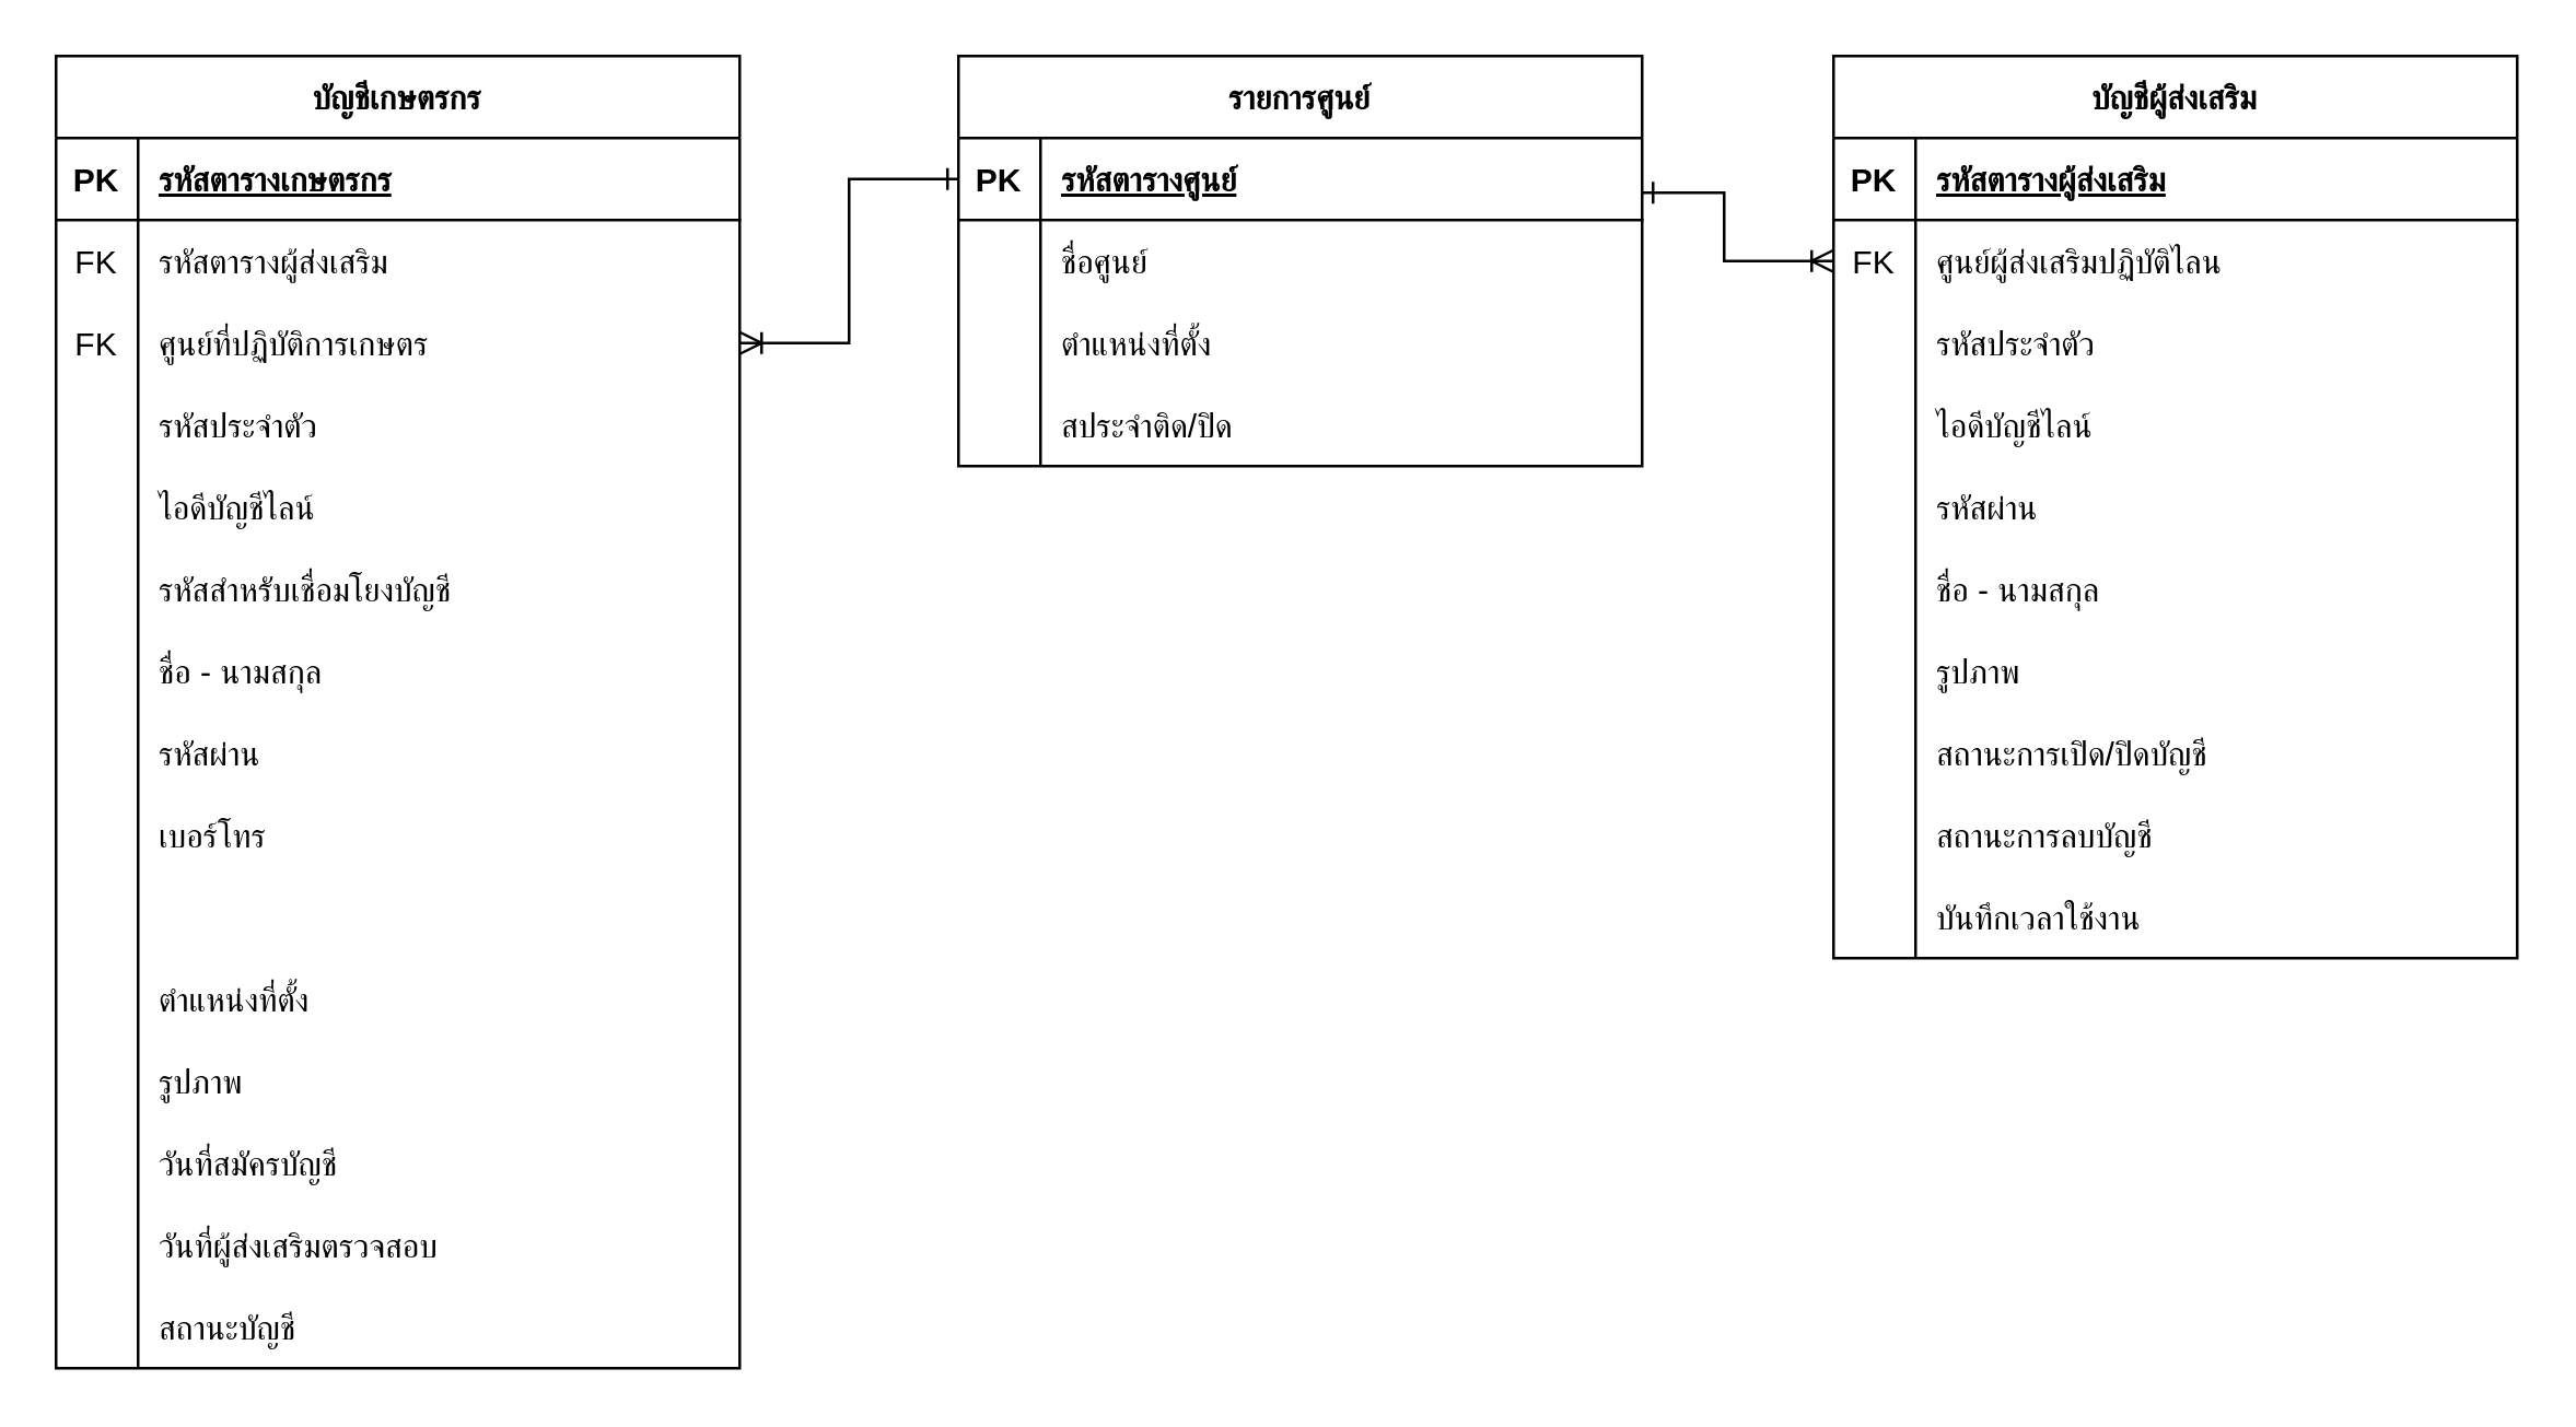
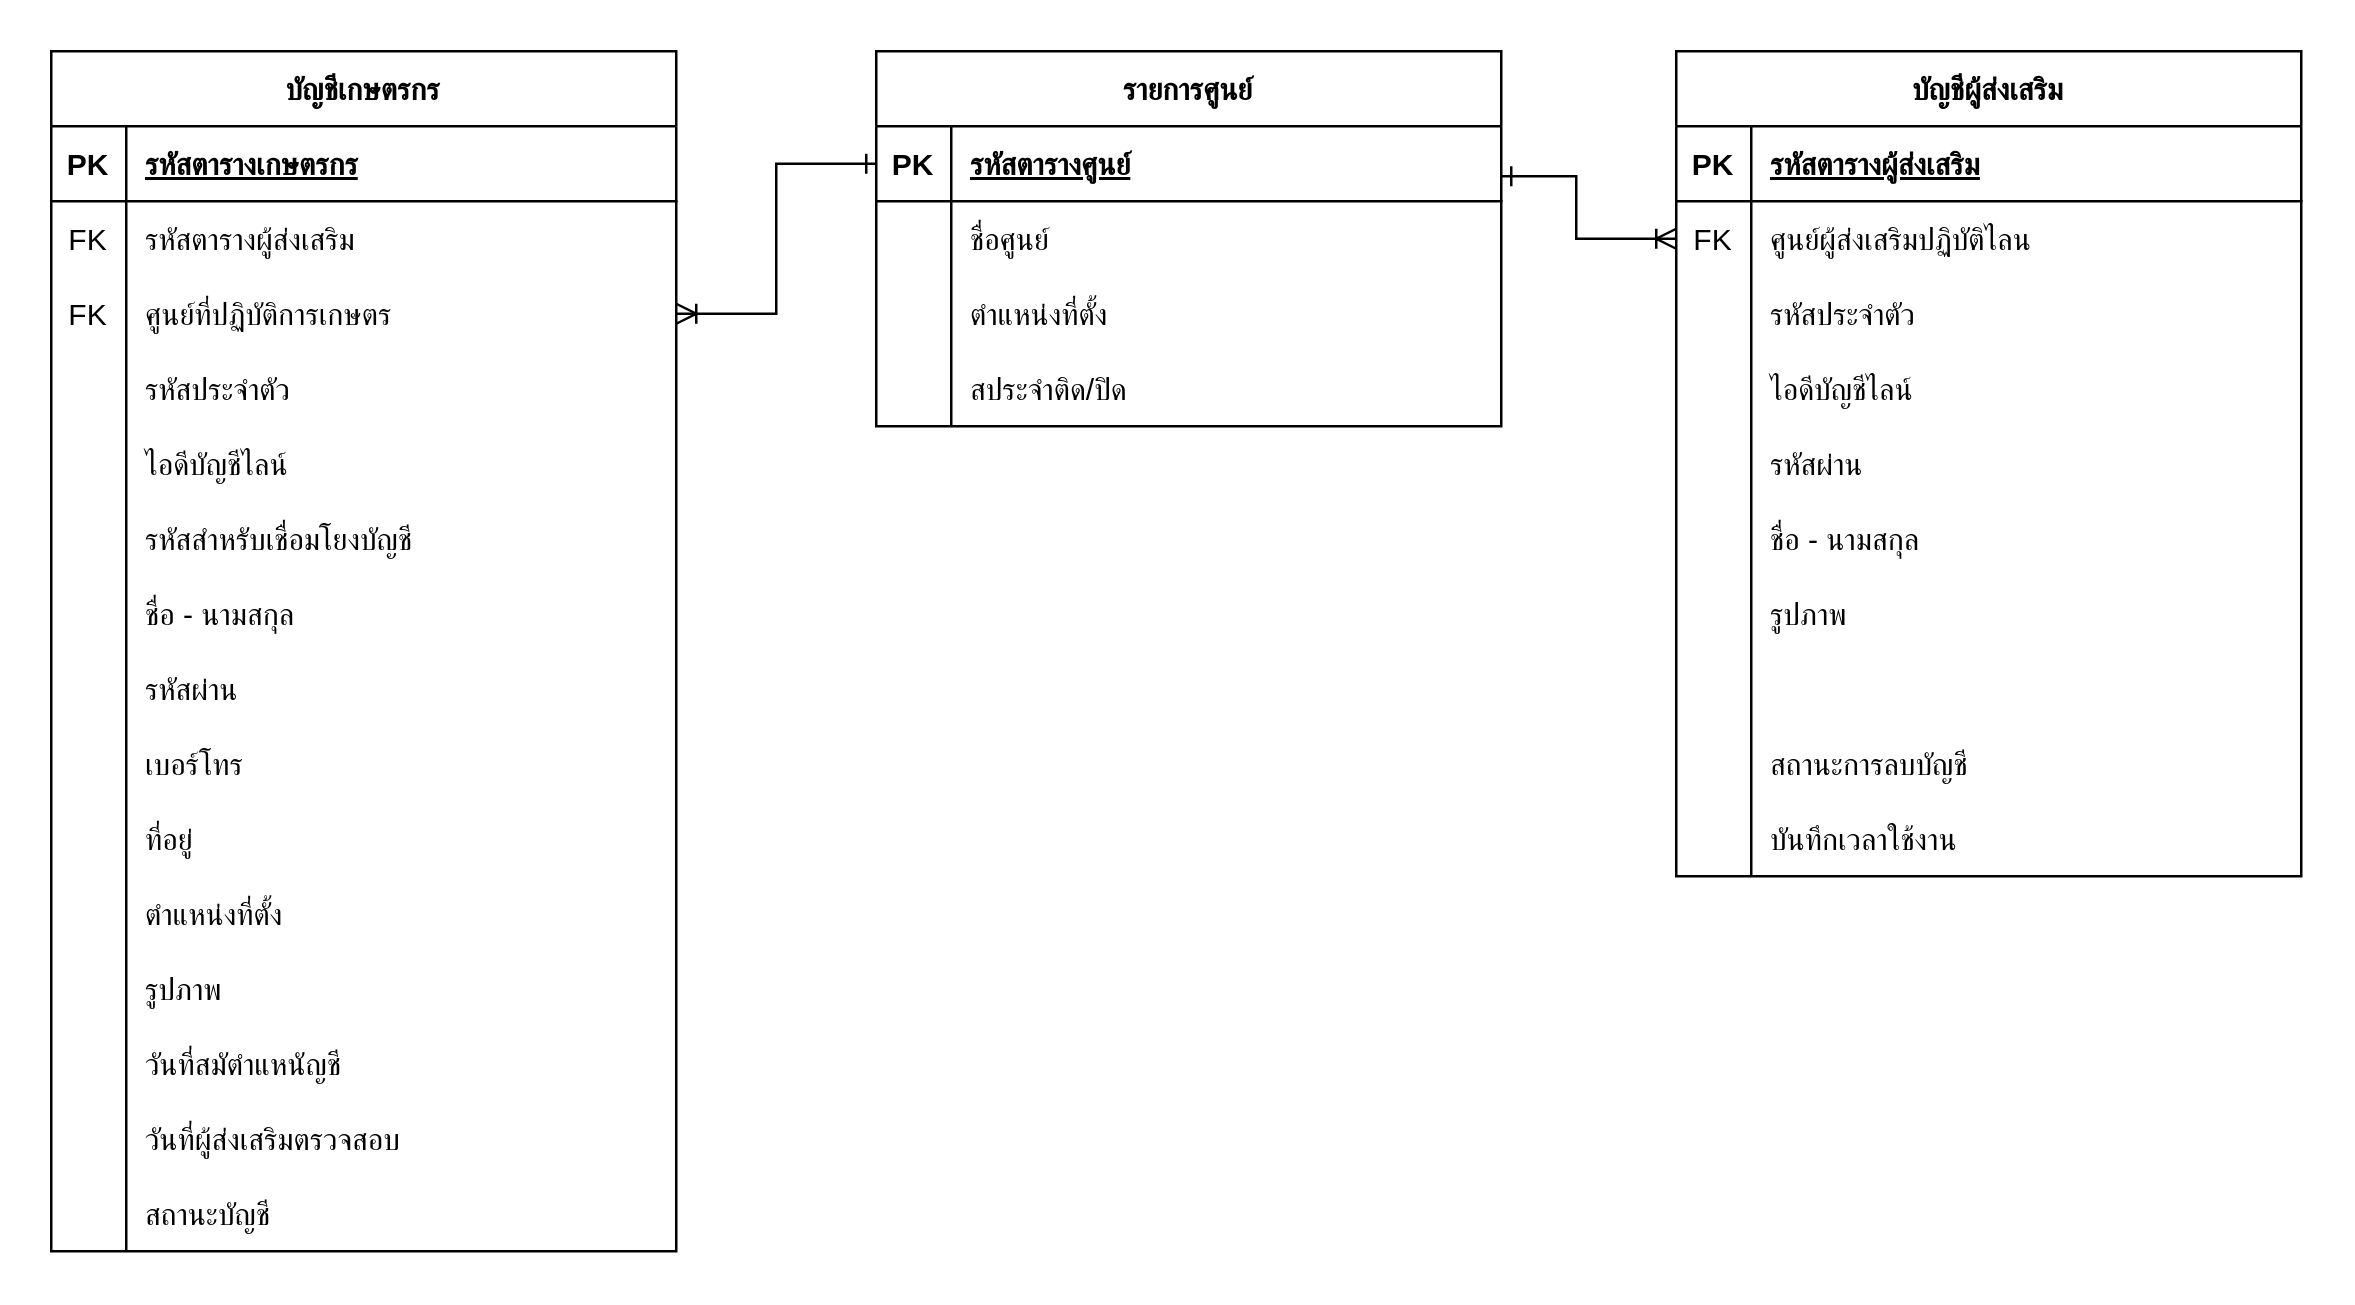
- <mxCell id="26" value="สถานะการเปิด/ปิดบัญชี" style="shape=partialRectangle;overflow=hidden;connectable=0;fillColor=none;top=0;left=0;bottom=0;right=0;align=left;spacingLeft=6;" vertex="1" parent="24"><mxGeometry x="30" width="220" height="30" as="geometry"><mxRectangle width="220" height="30" as="alternateBounds" /></mxGeometry></mxCell>
+ <mxCell id="76" value="ที่อยู่" style="shape=partialRectangle;overflow=hidden;connectable=0;fillColor=none;top=0;left=0;bottom=0;right=0;align=left;spacingLeft=6;flipH=1;flipV=0;" vertex="1" parent="74"><mxGeometry x="30" width="220" height="30" as="geometry"><mxRectangle width="220" height="30" as="alternateBounds" /></mxGeometry></mxCell>
- <mxCell id="85" value="วันที่สมัครบัญชี" style="shape=partialRectangle;overflow=hidden;connectable=0;fillColor=none;top=0;left=0;bottom=0;right=0;align=left;spacingLeft=6;flipH=1;flipV=0;" vertex="1" parent="83"><mxGeometry x="30" width="220" height="30" as="geometry"><mxRectangle width="220" height="30" as="alternateBounds" /></mxGeometry></mxCell>
+ <mxCell id="85" value="วันที่สมัตำแหนัญชี" style="shape=partialRectangle;overflow=hidden;connectable=0;fillColor=none;top=0;left=0;bottom=0;right=0;align=left;spacingLeft=6;flipH=1;flipV=0;" vertex="1" parent="83"><mxGeometry x="30" width="220" height="30" as="geometry"><mxRectangle width="220" height="30" as="alternateBounds" /></mxGeometry></mxCell>
